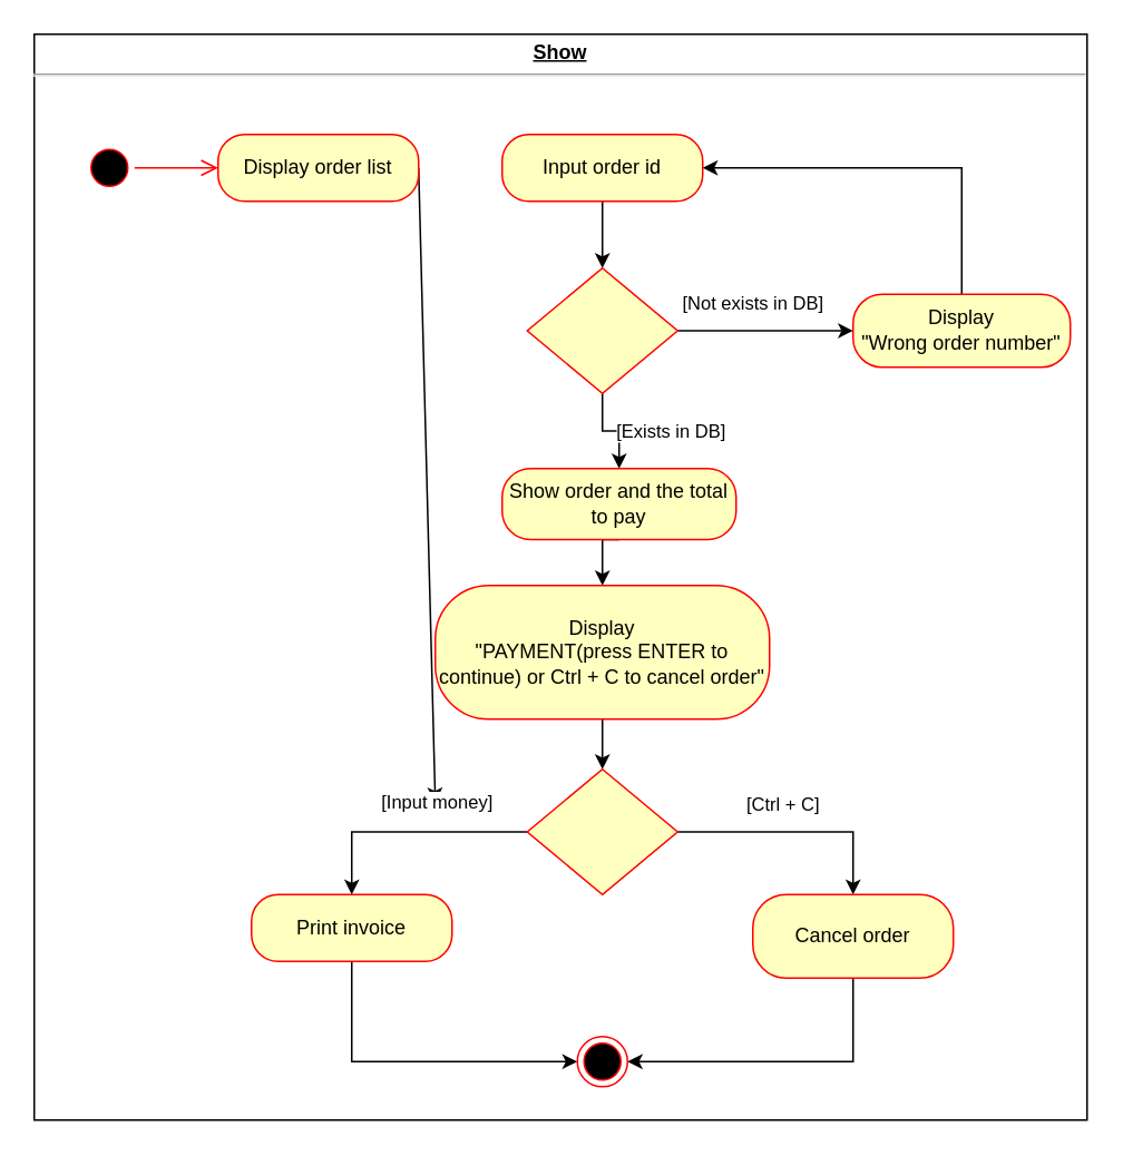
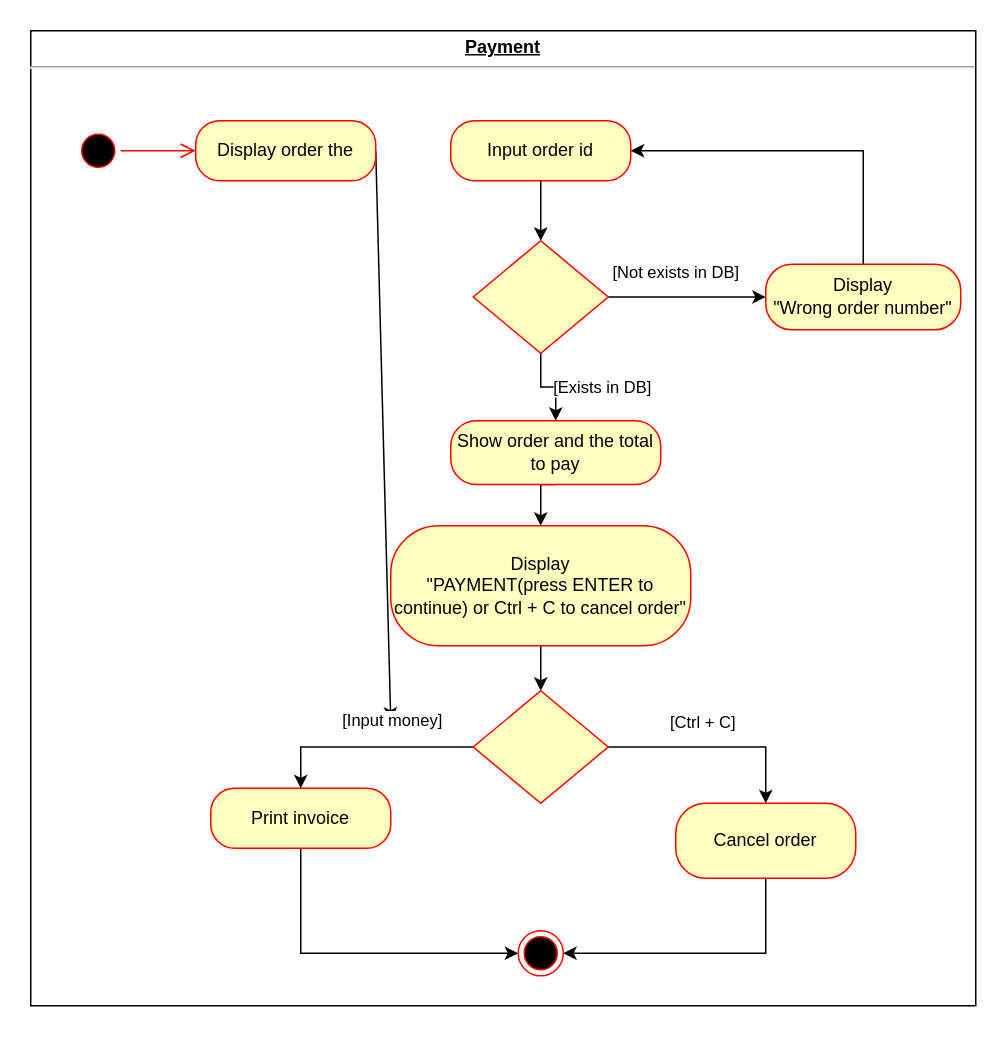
- <mxCell id="2" value="&lt;p style=&quot;margin:0px;margin-top:4px;text-align:center;text-decoration:underline;&quot;&gt;&lt;b&gt;Show&lt;/b&gt;&lt;/p&gt;&lt;hr&gt;&lt;p style=&quot;margin:0px;margin-left:8px;&quot;&gt;&lt;br&gt;&lt;/p&gt;" style="verticalAlign=top;align=left;overflow=fill;fontSize=12;fontFamily=Helvetica;html=1;whiteSpace=wrap;" parent="1" vertex="1"><mxGeometry x="20" y="20" width="630" height="650" as="geometry" /></mxCell>
+ <mxCell id="2" value="&lt;p style=&quot;margin:0px;margin-top:4px;text-align:center;text-decoration:underline;&quot;&gt;&lt;b&gt;Payment&lt;/b&gt;&lt;/p&gt;&lt;hr&gt;&lt;p style=&quot;margin:0px;margin-left:8px;&quot;&gt;&lt;br&gt;&lt;/p&gt;" style="verticalAlign=top;align=left;overflow=fill;fontSize=12;fontFamily=Helvetica;html=1;whiteSpace=wrap;" parent="1" vertex="1"><mxGeometry x="20" y="20" width="630" height="650" as="geometry" /></mxCell>
- <mxCell id="6" value="Display order list" style="rounded=1;whiteSpace=wrap;html=1;arcSize=40;fontColor=#000000;fillColor=#ffffc0;strokeColor=#ff0000;" parent="1" vertex="1"><mxGeometry x="130" y="80" width="120" height="40" as="geometry" /></mxCell>
+ <mxCell id="6" value="Display order the" style="rounded=1;whiteSpace=wrap;html=1;arcSize=40;fontColor=#000000;fillColor=#ffffc0;strokeColor=#ff0000;" parent="1" vertex="1"><mxGeometry x="130" y="80" width="120" height="40" as="geometry" /></mxCell>
- <mxCell id="27" value="Print invoice" style="rounded=1;whiteSpace=wrap;html=1;arcSize=40;fontColor=#000000;fillColor=#ffffc0;strokeColor=#ff0000;" parent="1" vertex="1"><mxGeometry x="150" y="535" width="120" height="40" as="geometry" /></mxCell>
+ <mxCell id="27" value="Print invoice" style="rounded=1;whiteSpace=wrap;html=1;arcSize=40;fontColor=#000000;fillColor=#ffffc0;strokeColor=#ff0000;" parent="1" vertex="1"><mxGeometry x="140" y="525" width="120" height="40" as="geometry" /></mxCell>
